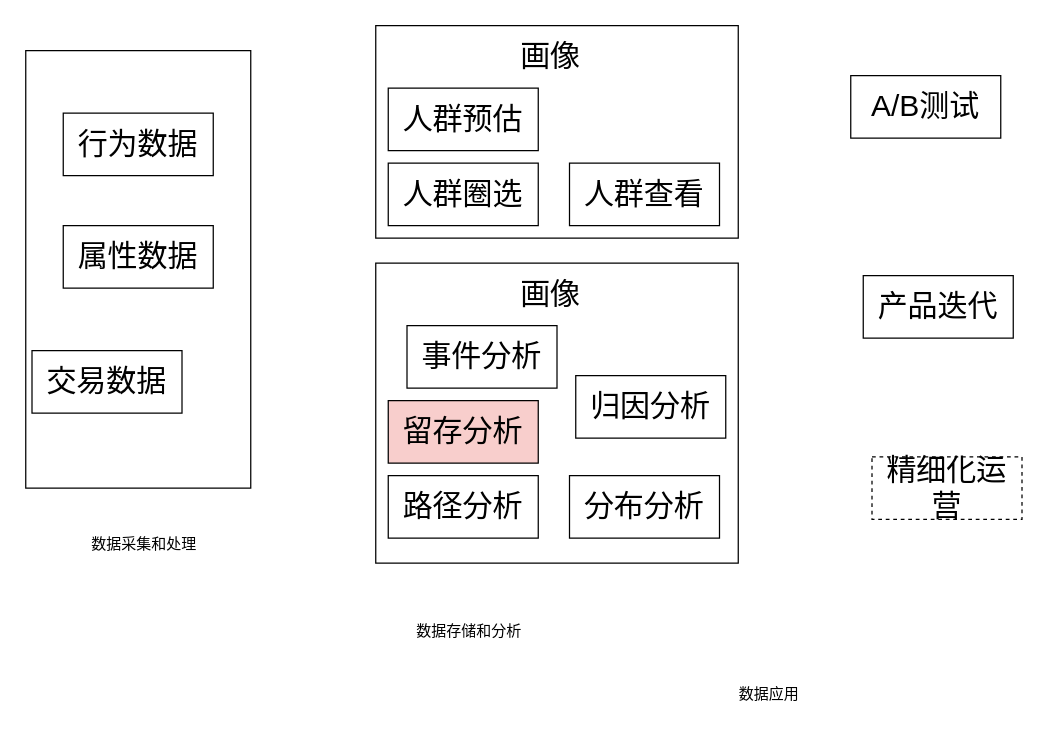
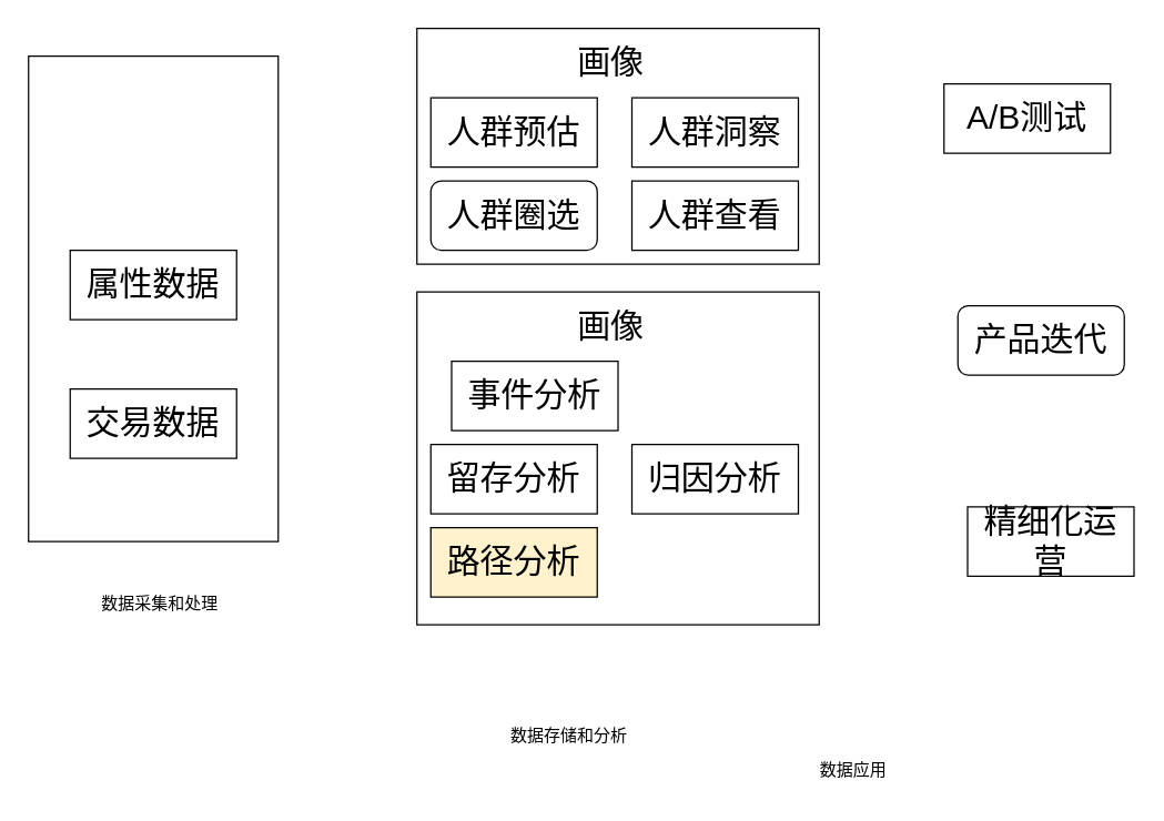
+ <mxCell id="10" value="&lt;font style=&quot;font-size: 24px;&quot;&gt;人群洞察&lt;/font&gt;" style="rounded=0;whiteSpace=wrap;html=1;" vertex="1" parent="1"><mxGeometry x="455" y="70" width="120" height="50" as="geometry" /></mxCell>
- <mxCell id="3" value="&lt;font style=&quot;font-size: 24px;&quot;&gt;行为数据&lt;/font&gt;" style="rounded=0;whiteSpace=wrap;html=1;" vertex="1" parent="1"><mxGeometry x="50" y="90" width="120" height="50" as="geometry" /></mxCell>
- <mxCell id="9" value="&lt;span style=&quot;font-size: 24px;&quot;&gt;人群圈选&lt;/span&gt;" style="rounded=0;whiteSpace=wrap;html=1;" vertex="1" parent="1"><mxGeometry x="310" y="130" width="120" height="50" as="geometry" /></mxCell>
+ <mxCell id="9" value="&lt;span style=&quot;font-size: 24px;&quot;&gt;人群圈选&lt;/span&gt;" style="whiteSpace=wrap;html=1;rounded=1;" vertex="1" parent="1"><mxGeometry x="310" y="130" width="120" height="50" as="geometry" /></mxCell>
- <mxCell id="23" value="&lt;font style=&quot;font-size: 24px;&quot;&gt;产品迭代&lt;/font&gt;" style="rounded=0;whiteSpace=wrap;html=1;" vertex="1" parent="1"><mxGeometry x="690" y="220" width="120" height="50" as="geometry" /></mxCell>
+ <mxCell id="23" value="&lt;font style=&quot;font-size: 24px;&quot;&gt;产品迭代&lt;/font&gt;" style="whiteSpace=wrap;html=1;rounded=1;" vertex="1" parent="1"><mxGeometry x="690" y="220" width="120" height="50" as="geometry" /></mxCell>
- <mxCell id="5" value="&lt;font style=&quot;font-size: 24px;&quot;&gt;交易数据&lt;/font&gt;" style="rounded=0;whiteSpace=wrap;html=1;" vertex="1" parent="1"><mxGeometry x="25" y="280" width="120" height="50" as="geometry" /></mxCell>
+ <mxCell id="5" value="&lt;font style=&quot;font-size: 24px;&quot;&gt;交易数据&lt;/font&gt;" style="rounded=0;whiteSpace=wrap;html=1;" vertex="1" parent="1"><mxGeometry x="50" y="280" width="120" height="50" as="geometry" /></mxCell>
- <mxCell id="17" value="&lt;font style=&quot;font-size: 24px;&quot;&gt;归因分析&lt;/font&gt;" style="rounded=0;whiteSpace=wrap;html=1;" vertex="1" parent="1"><mxGeometry x="460" y="300" width="120" height="50" as="geometry" /></mxCell>
+ <mxCell id="17" value="&lt;font style=&quot;font-size: 24px;&quot;&gt;归因分析&lt;/font&gt;" style="rounded=0;whiteSpace=wrap;html=1;" vertex="1" parent="1"><mxGeometry x="455" y="320" width="120" height="50" as="geometry" /></mxCell>
- <mxCell id="18" value="&lt;span style=&quot;font-size: 24px;&quot;&gt;留存分析&lt;/span&gt;" style="rounded=0;whiteSpace=wrap;html=1;fillColor=#f8cecc;" vertex="1" parent="1"><mxGeometry x="310" y="320" width="120" height="50" as="geometry" /></mxCell>
+ <mxCell id="18" value="&lt;span style=&quot;font-size: 24px;&quot;&gt;留存分析&lt;/span&gt;" style="rounded=0;whiteSpace=wrap;html=1;" vertex="1" parent="1"><mxGeometry x="310" y="320" width="120" height="50" as="geometry" /></mxCell>
- <mxCell id="24" value="&lt;font style=&quot;font-size: 24px;&quot;&gt;精细化运营&lt;/font&gt;" style="rounded=0;whiteSpace=wrap;html=1;dashed=1;" vertex="1" parent="1"><mxGeometry x="697" y="365" width="120" height="50" as="geometry" /></mxCell>
+ <mxCell id="24" value="&lt;font style=&quot;font-size: 24px;&quot;&gt;精细化运营&lt;/font&gt;" style="rounded=0;whiteSpace=wrap;html=1;" vertex="1" parent="1"><mxGeometry x="697" y="365" width="120" height="50" as="geometry" /></mxCell>
- <mxCell id="20" value="&lt;span style=&quot;font-size: 24px;&quot;&gt;路径分析&lt;/span&gt;" style="rounded=0;whiteSpace=wrap;html=1;" vertex="1" parent="1"><mxGeometry x="310" y="380" width="120" height="50" as="geometry" /></mxCell>
+ <mxCell id="20" value="&lt;span style=&quot;font-size: 24px;&quot;&gt;路径分析&lt;/span&gt;" style="rounded=0;whiteSpace=wrap;html=1;fillColor=#fff2cc;" vertex="1" parent="1"><mxGeometry x="310" y="380" width="120" height="50" as="geometry" /></mxCell>
- <mxCell id="21" value="&lt;span style=&quot;font-size: 24px;&quot;&gt;分布分析&lt;/span&gt;" style="rounded=0;whiteSpace=wrap;html=1;" vertex="1" parent="1"><mxGeometry x="455" y="380" width="120" height="50" as="geometry" /></mxCell>
- <mxCell id="13" value="数据存储和分析" style="text;html=1;strokeColor=none;fillColor=none;align=center;verticalAlign=middle;whiteSpace=wrap;rounded=0;" vertex="1" parent="1"><mxGeometry x="320" y="490" width="110" height="30" as="geometry" /></mxCell>
+ <mxCell id="13" value="数据存储和分析" style="text;html=1;strokeColor=none;fillColor=none;align=center;verticalAlign=middle;whiteSpace=wrap;rounded=0;" vertex="1" parent="1"><mxGeometry x="355" y="515" width="110" height="30" as="geometry" /></mxCell>
